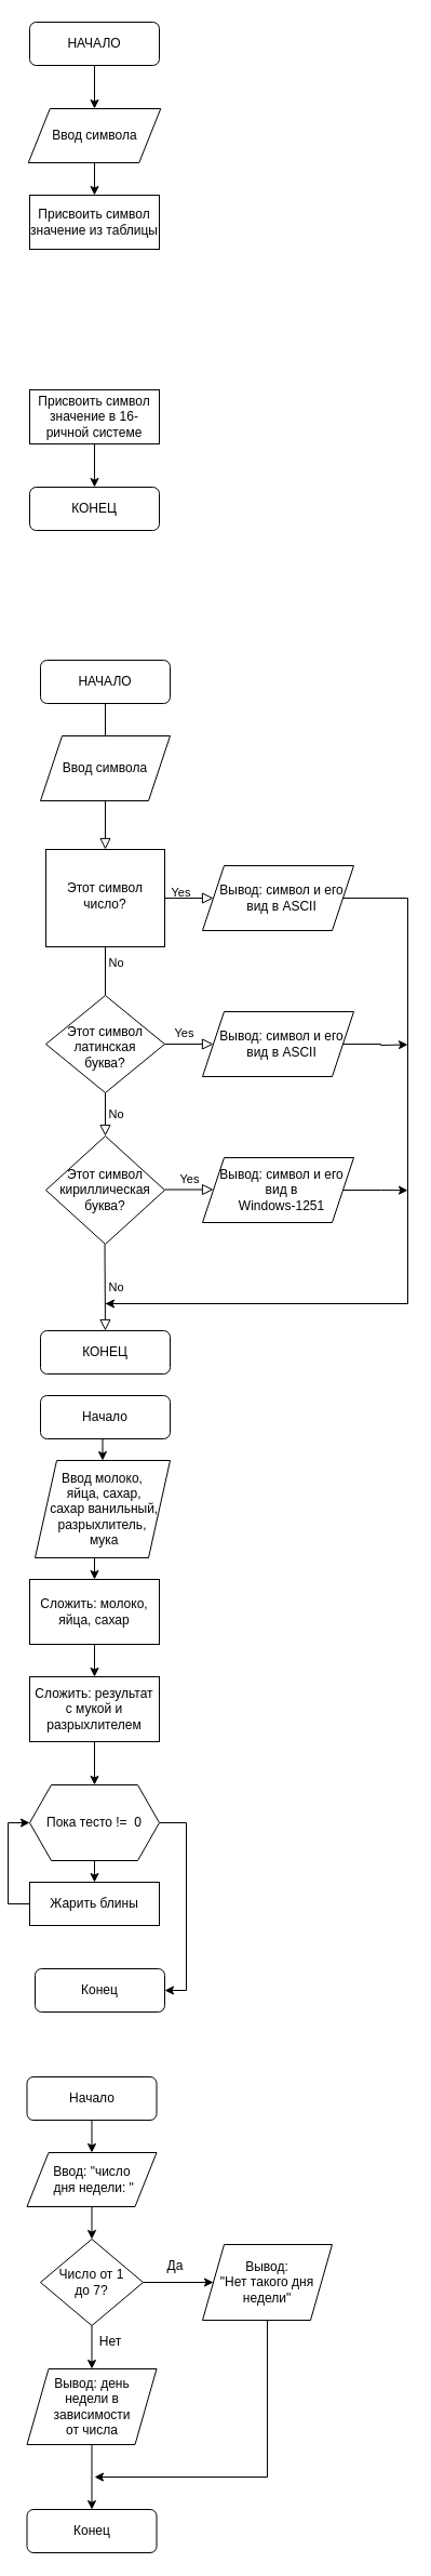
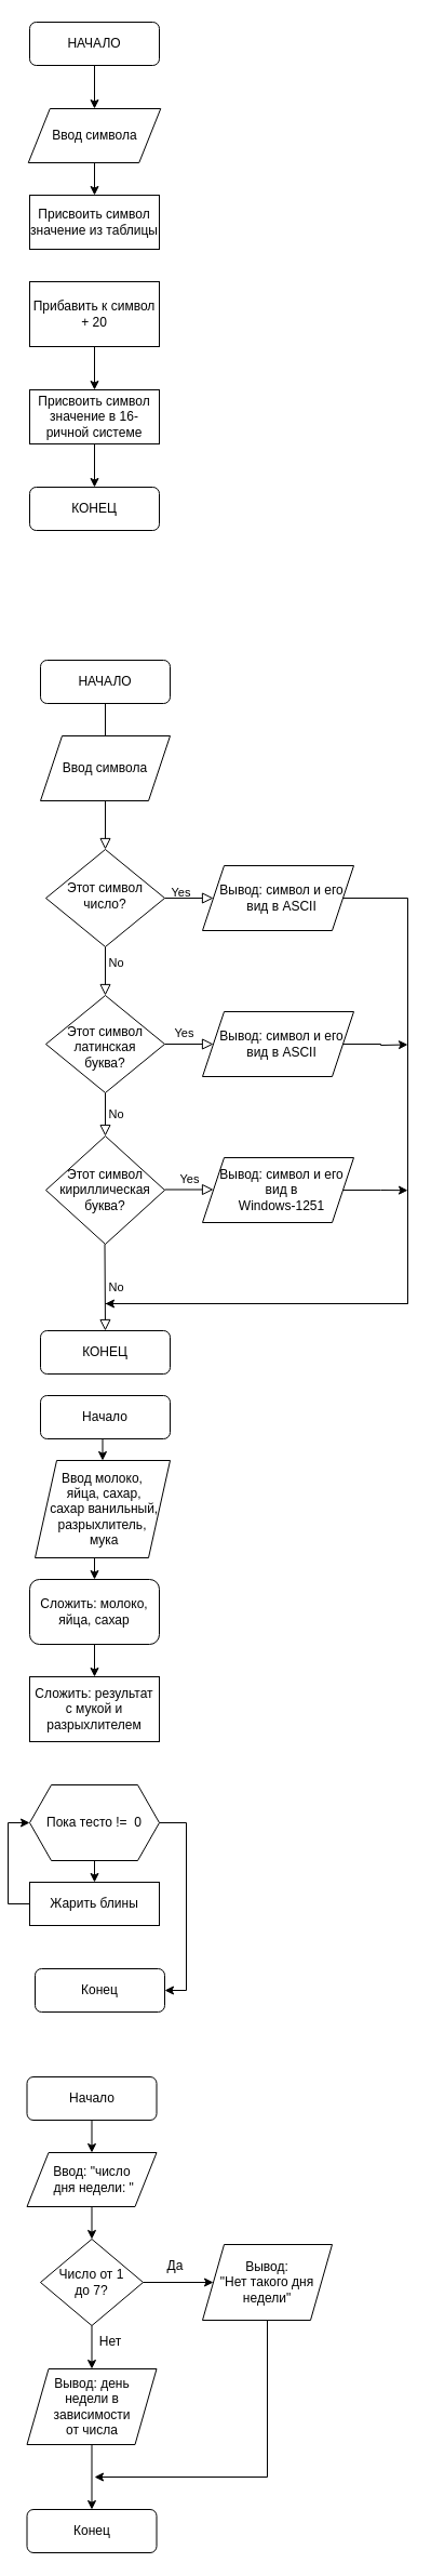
+ <mxCell id="43" value="Прибавить к символ + 20" style="rounded=0;whiteSpace=wrap;html=1;" parent="1" vertex="1"><mxGeometry x="23" y="260" width="120" height="60" as="geometry" /></mxCell>
+ <mxCell id="42" style="edgeStyle=orthogonalEdgeStyle;rounded=0;orthogonalLoop=1;jettySize=auto;html=1;exitX=0.5;exitY=1;exitDx=0;exitDy=0;entryX=0.5;entryY=0;entryDx=0;entryDy=0;" parent="1" source="43" target="41" edge="1"><mxGeometry relative="1" as="geometry" /></mxCell>
- <mxCell id="6" value="Этот символ число?" style="whiteSpace=wrap;html=1;shadow=0;fontFamily=Helvetica;fontSize=12;align=center;strokeWidth=1;spacing=6;spacingTop=-4;rounded=0;" parent="1" vertex="1"><mxGeometry x="38" y="785" width="110" height="90" as="geometry" /></mxCell>
+ <mxCell id="6" value="Этот символ число?" style="rhombus;whiteSpace=wrap;html=1;shadow=0;fontFamily=Helvetica;fontSize=12;align=center;strokeWidth=1;spacing=6;spacingTop=-4;" parent="1" vertex="1"><mxGeometry x="38" y="785" width="110" height="90" as="geometry" /></mxCell>
- <mxCell id="4" value="Yes" style="rounded=0;html=1;jettySize=auto;orthogonalLoop=1;fontSize=11;endArrow=none;endFill=0;endSize=8;strokeWidth=1;shadow=0;labelBackgroundColor=none;edgeStyle=orthogonalEdgeStyle;" parent="1" source="6" target="9" edge="1"><mxGeometry x="-1" y="86" relative="1" as="geometry"><mxPoint x="-16" y="-50" as="offset" /></mxGeometry></mxCell>
+ <mxCell id="4" value="Yes" style="rounded=0;html=1;jettySize=auto;orthogonalLoop=1;fontSize=11;endArrow=block;endFill=0;endSize=8;strokeWidth=1;shadow=0;labelBackgroundColor=none;edgeStyle=orthogonalEdgeStyle;" parent="1" source="6" target="9" edge="1"><mxGeometry x="-1" y="86" relative="1" as="geometry"><mxPoint x="-16" y="-50" as="offset" /></mxGeometry></mxCell>
- <mxCell id="26" value="Сложить: молоко, яйца, сахар" style="rounded=0;whiteSpace=wrap;html=1;" parent="1" vertex="1"><mxGeometry x="23" y="1460" width="120" height="60" as="geometry" /></mxCell>
+ <mxCell id="26" value="Сложить: молоко, яйца, сахар" style="whiteSpace=wrap;html=1;rounded=1;" parent="1" vertex="1"><mxGeometry x="23" y="1460" width="120" height="60" as="geometry" /></mxCell>
- <mxCell id="27" style="edgeStyle=orthogonalEdgeStyle;rounded=0;orthogonalLoop=1;jettySize=auto;html=1;exitX=0.5;exitY=1;exitDx=0;exitDy=0;entryX=0.5;entryY=0;entryDx=0;entryDy=0;" parent="1" source="28" target="31" edge="1"><mxGeometry relative="1" as="geometry" /></mxCell>
